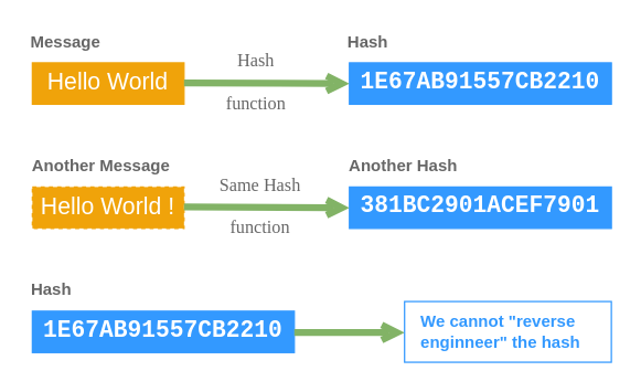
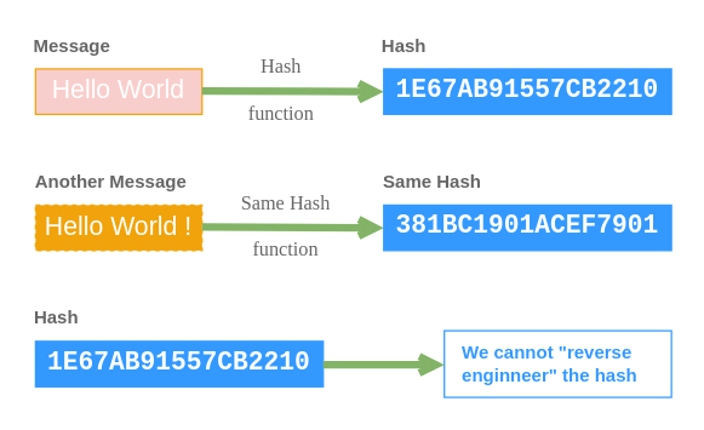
- <mxCell id="2" value="&lt;font style=&quot;font-size: 17px&quot;&gt;Hello World&lt;/font&gt;" style="rounded=0;whiteSpace=wrap;html=1;fillColor=#F0A30A;strokeColor=#F0A30A;fontColor=#ffffff;" vertex="1" parent="1"><mxGeometry x="23" y="45" width="110" height="30" as="geometry" /></mxCell>
+ <mxCell id="2" value="&lt;font style=&quot;font-size: 17px&quot;&gt;Hello World&lt;/font&gt;" style="rounded=0;whiteSpace=wrap;html=1;fillColor=#f8cecc;strokeColor=#F0A30A;fontColor=#ffffff;" vertex="1" parent="1"><mxGeometry x="23" y="45" width="110" height="30" as="geometry" /></mxCell>
- <mxCell id="15" value="&lt;b&gt;Another Hash&lt;/b&gt;" style="text;html=1;strokeColor=none;fillColor=none;align=left;verticalAlign=middle;whiteSpace=wrap;rounded=0;fontColor=#666666;" vertex="1" parent="1"><mxGeometry x="251" y="112" width="100" height="16" as="geometry" /></mxCell>
+ <mxCell id="15" value="&lt;b&gt;Same Hash&lt;/b&gt;" style="text;html=1;strokeColor=none;fillColor=none;align=left;verticalAlign=middle;whiteSpace=wrap;rounded=0;fontColor=#666666;" vertex="1" parent="1"><mxGeometry x="251" y="112" width="100" height="16" as="geometry" /></mxCell>
- <mxCell id="14" value="&lt;font style=&quot;font-size: 17px&quot; color=&quot;#ffffff&quot; face=&quot;Courier New&quot;&gt;&lt;b&gt;381BC2901ACEF7901&lt;/b&gt;&lt;/font&gt;" style="rounded=0;whiteSpace=wrap;html=1;fillColor=#3399FF;strokeColor=#3399FF;fontColor=#ffffff;" vertex="1" parent="1"><mxGeometry x="253" y="135" width="190" height="30" as="geometry" /></mxCell>
+ <mxCell id="14" value="&lt;font style=&quot;font-size: 17px&quot; color=&quot;#ffffff&quot; face=&quot;Courier New&quot;&gt;&lt;b&gt;381BC1901ACEF7901&lt;/b&gt;&lt;/font&gt;" style="rounded=0;whiteSpace=wrap;html=1;fillColor=#3399FF;strokeColor=#3399FF;fontColor=#ffffff;" vertex="1" parent="1"><mxGeometry x="253" y="135" width="190" height="30" as="geometry" /></mxCell>
